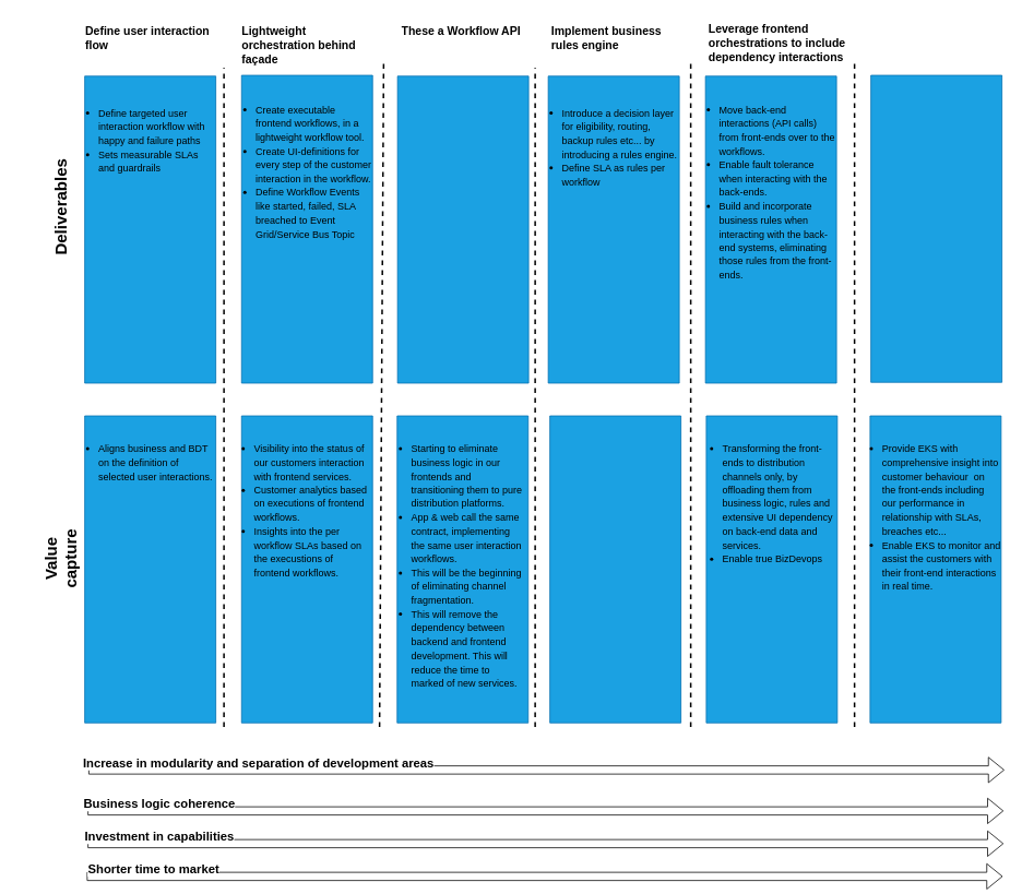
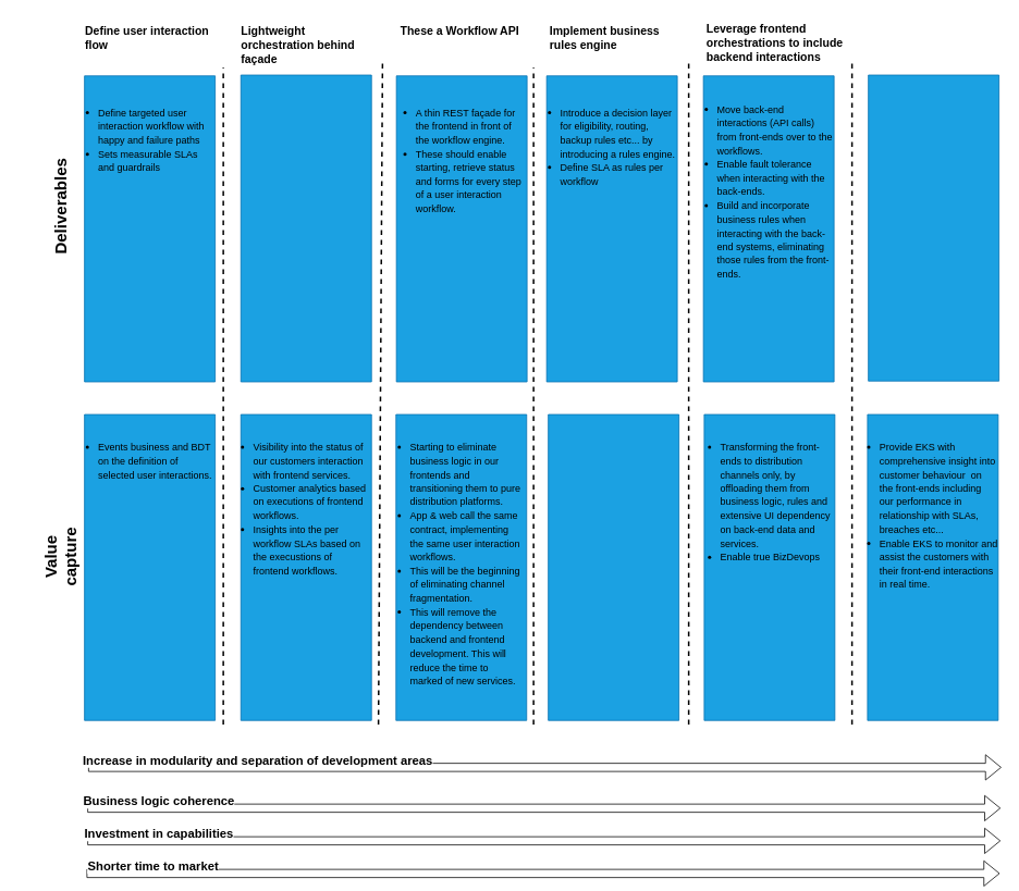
- <mxCell id="19" value="&lt;h3 style=&quot;margin-top: 0px;&quot;&gt;&lt;font style=&quot;font-size: 14px;&quot;&gt;Leverage frontend orchestrations to include dependency&lt;span style=&quot;background-color: transparent; color: light-dark(rgb(0, 0, 0), rgb(255, 255, 255));&quot;&gt;&amp;nbsp;interactions&lt;/span&gt;&lt;/font&gt;&lt;/h3&gt;" style="text;html=1;whiteSpace=wrap;overflow=hidden;rounded=0;" parent="1" vertex="1"><mxGeometry x="863" y="20" width="170" height="75" as="geometry" /></mxCell>
+ <mxCell id="19" value="&lt;h3 style=&quot;margin-top: 0px;&quot;&gt;&lt;font style=&quot;font-size: 14px;&quot;&gt;Leverage frontend orchestrations to include backend&lt;span style=&quot;background-color: transparent; color: light-dark(rgb(0, 0, 0), rgb(255, 255, 255));&quot;&gt;&amp;nbsp;interactions&lt;/span&gt;&lt;/font&gt;&lt;/h3&gt;" style="text;html=1;whiteSpace=wrap;overflow=hidden;rounded=0;" parent="1" vertex="1"><mxGeometry x="863" y="20" width="170" height="75" as="geometry" /></mxCell>
- <mxCell id="26" value="&lt;h3 style=&quot;margin-top: 0px;&quot;&gt;&lt;p style=&quot;font-size: 12px; font-weight: 400;&quot;&gt;&lt;/p&gt;&lt;ul&gt;&lt;li&gt;&lt;span style=&quot;font-size: 12px; font-weight: 400;&quot;&gt;Create executable frontend workflows, in a lightweight workflow tool.&lt;/span&gt;&lt;/li&gt;&lt;li&gt;&lt;span style=&quot;font-size: 12px; font-weight: 400;&quot;&gt;Create UI-definitions for every step of the customer interaction in the workflow.&lt;/span&gt;&lt;/li&gt;&lt;li&gt;&lt;span style=&quot;font-size: 12px; font-weight: 400; background-color: transparent; color: light-dark(rgb(0, 0, 0), rgb(255, 255, 255));&quot;&gt;Define Workflow Events like started, failed, SLA breached to Event Grid/Service Bus Topic&lt;/span&gt;&lt;/li&gt;&lt;/ul&gt;&lt;p&gt;&lt;/p&gt;&lt;/h3&gt;" style="text;html=1;whiteSpace=wrap;overflow=hidden;rounded=0;spacing=2;spacingLeft=-25;" parent="1" vertex="1"><mxGeometry x="294.5" y="103.5" width="160" height="354" as="geometry" /></mxCell>
+ <mxCell id="8" value="&lt;h3 style=&quot;margin-top: 0px;&quot;&gt;&lt;p style=&quot;font-size: 12px; font-weight: 400;&quot;&gt;&lt;/p&gt;&lt;ul&gt;&lt;li&gt;&lt;span style=&quot;background-color: transparent; color: light-dark(rgb(0, 0, 0), rgb(255, 255, 255)); font-weight: normal;&quot;&gt;&lt;font style=&quot;font-size: 12px;&quot;&gt;A thin REST façade for the frontend in front of the workflow engine.&lt;/font&gt;&lt;/span&gt;&lt;/li&gt;&lt;li&gt;&lt;span style=&quot;background-color: transparent; color: light-dark(rgb(0, 0, 0), rgb(255, 255, 255)); font-weight: normal;&quot;&gt;&lt;font style=&quot;font-size: 12px;&quot;&gt;These should enable starting, retrieve status and forms for every step of&amp;nbsp;&lt;/font&gt;&lt;/span&gt;&lt;span style=&quot;font-size: 12px; font-weight: 400;&quot;&gt;a user interaction workflow.&lt;/span&gt;&amp;nbsp;&lt;/li&gt;&lt;/ul&gt;&lt;p&gt;&lt;/p&gt;&lt;/h3&gt;" style="text;html=1;whiteSpace=wrap;overflow=hidden;rounded=0;spacing=2;spacingLeft=-25;" parent="1" vertex="1"><mxGeometry x="491.5" y="107.5" width="153" height="350" as="geometry" /></mxCell>
- <mxCell id="13" value="&lt;h3 style=&quot;margin-top: 0px;&quot;&gt;&lt;ul&gt;&lt;li&gt;&lt;span style=&quot;background-color: transparent; color: light-dark(rgb(0, 0, 0), rgb(255, 255, 255)); font-size: 12px; font-weight: normal;&quot;&gt;Aligns business and BDT on the definition of selected user interactions.&lt;/span&gt;&lt;/li&gt;&lt;/ul&gt;&lt;/h3&gt;" style="text;html=1;whiteSpace=wrap;overflow=hidden;rounded=0;spacingLeft=-25;" parent="1" vertex="1"><mxGeometry x="103" y="517.5" width="160" height="120" as="geometry" /></mxCell>
+ <mxCell id="13" value="&lt;h3 style=&quot;margin-top: 0px;&quot;&gt;&lt;ul&gt;&lt;li&gt;&lt;span style=&quot;background-color: transparent; color: light-dark(rgb(0, 0, 0), rgb(255, 255, 255)); font-size: 12px; font-weight: normal;&quot;&gt;Events business and BDT on the definition of selected user interactions.&lt;/span&gt;&lt;/li&gt;&lt;/ul&gt;&lt;/h3&gt;" style="text;html=1;whiteSpace=wrap;overflow=hidden;rounded=0;spacingLeft=-25;" parent="1" vertex="1"><mxGeometry x="103" y="517.5" width="160" height="120" as="geometry" /></mxCell>
